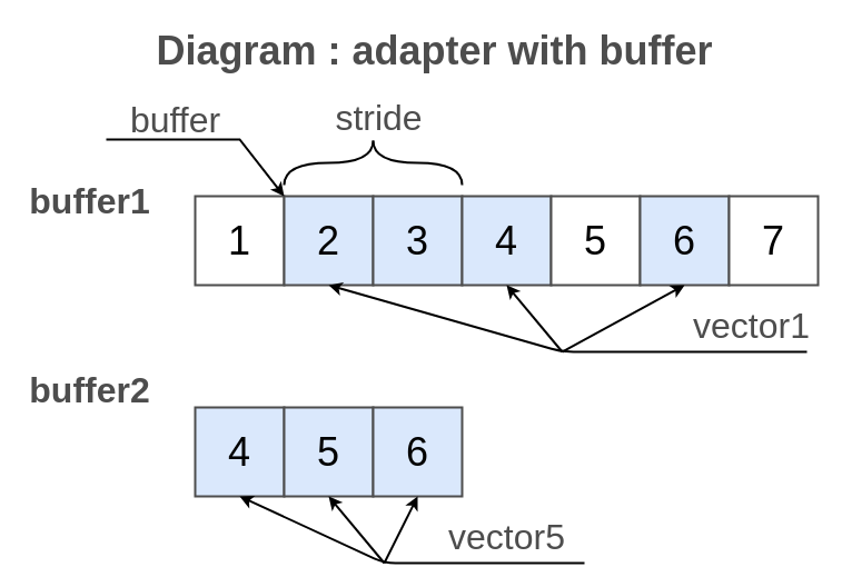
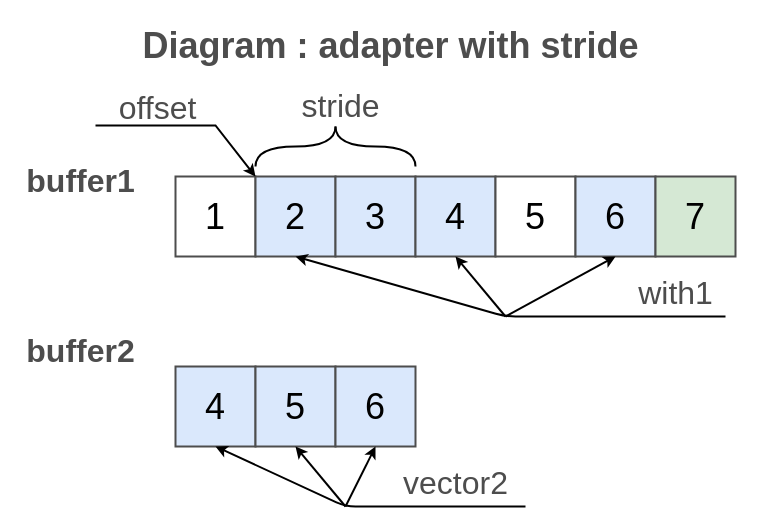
- <mxCell id="27" value="Diagram : adapter with buffer" style="text;html=1;align=center;verticalAlign=middle;resizable=0;points=[];autosize=1;fontSize=36;fontColor=#4D4D4D;fontStyle=1" parent="1" vertex="1"><mxGeometry x="135" y="20" width="510" height="50" as="geometry" /></mxCell>
+ <mxCell id="27" value="Diagram : adapter with stride" style="text;html=1;align=center;verticalAlign=middle;resizable=0;points=[];autosize=1;fontSize=36;fontColor=#4D4D4D;fontStyle=1" parent="1" vertex="1"><mxGeometry x="135" y="20" width="510" height="50" as="geometry" /></mxCell>
- <mxCell id="15" value="buffer" style="text;html=1;align=center;verticalAlign=middle;resizable=0;points=[];autosize=1;fontSize=32;fontColor=#4D4D4D;" parent="1" vertex="1"><mxGeometry x="112" y="88" width="90" height="40" as="geometry" /></mxCell>
+ <mxCell id="15" value="offset" style="text;html=1;align=center;verticalAlign=middle;resizable=0;points=[];autosize=1;fontSize=32;fontColor=#4D4D4D;" parent="1" vertex="1"><mxGeometry x="112" y="88" width="90" height="40" as="geometry" /></mxCell>
- <mxCell id="8" value="7" style="whiteSpace=wrap;html=1;aspect=fixed;strokeWidth=2;fontSize=36;strokeColor=#4D4D4D;" parent="1" vertex="1"><mxGeometry x="655" y="176" width="80" height="80" as="geometry" /></mxCell>
+ <mxCell id="8" value="7" style="whiteSpace=wrap;html=1;aspect=fixed;strokeWidth=2;fontSize=36;strokeColor=#4D4D4D;fillColor=#d5e8d4;" parent="1" vertex="1"><mxGeometry x="655" y="176" width="80" height="80" as="geometry" /></mxCell>
- <mxCell id="20" value="vector1" style="text;html=1;align=center;verticalAlign=middle;resizable=0;points=[];autosize=1;fontSize=32;fontColor=#4D4D4D;" parent="1" vertex="1"><mxGeometry x="615" y="273" width="120" height="40" as="geometry" /></mxCell>
+ <mxCell id="20" value="with1" style="text;html=1;align=center;verticalAlign=middle;resizable=0;points=[];autosize=1;fontSize=32;fontColor=#4D4D4D;" parent="1" vertex="1"><mxGeometry x="615" y="273" width="120" height="40" as="geometry" /></mxCell>
- <mxCell id="24" value="vector5" style="text;html=1;align=center;verticalAlign=middle;resizable=0;points=[];autosize=1;fontSize=32;fontColor=#4D4D4D;" parent="1" vertex="1"><mxGeometry x="395" y="463" width="120" height="40" as="geometry" /></mxCell>
+ <mxCell id="24" value="vector2" style="text;html=1;align=center;verticalAlign=middle;resizable=0;points=[];autosize=1;fontSize=32;fontColor=#4D4D4D;" parent="1" vertex="1"><mxGeometry x="395" y="463" width="120" height="40" as="geometry" /></mxCell>
